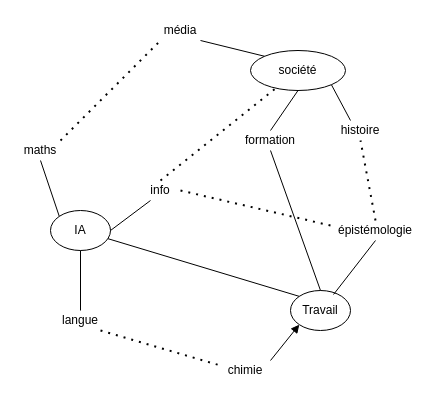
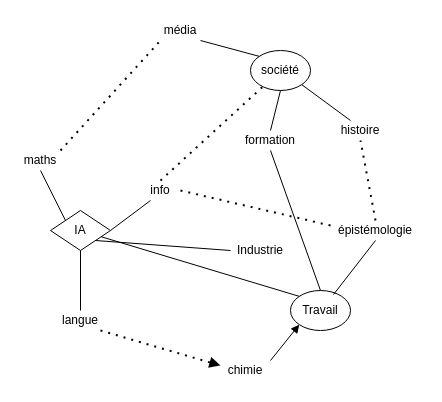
- <mxCell id="3" value="société" style="ellipse;whiteSpace=wrap;html=1;" vertex="1" parent="1"><mxGeometry x="250" y="50" width="95" height="40" as="geometry" /></mxCell>
+ <mxCell id="3" value="société" style="ellipse;whiteSpace=wrap;html=1;" vertex="1" parent="1"><mxGeometry x="250" y="50" width="60" height="40" as="geometry" /></mxCell>
- <mxCell id="8" value="maths" style="text;html=1;strokeColor=none;fillColor=none;align=center;verticalAlign=middle;whiteSpace=wrap;rounded=0;" vertex="1" parent="1"><mxGeometry x="20" y="140" width="40" height="20" as="geometry" /></mxCell>
+ <mxCell id="8" value="maths" style="text;html=1;strokeColor=none;fillColor=none;align=center;verticalAlign=middle;whiteSpace=wrap;rounded=0;" vertex="1" parent="1"><mxGeometry x="20" y="150" width="40" height="20" as="geometry" /></mxCell>
- <mxCell id="2" value="IA" style="ellipse;whiteSpace=wrap;html=1;" vertex="1" parent="1"><mxGeometry x="50" y="210" width="60" height="40" as="geometry" /></mxCell>
+ <mxCell id="2" value="IA" style="rhombus;whiteSpace=wrap;html=1;" vertex="1" parent="1"><mxGeometry x="50" y="210" width="60" height="40" as="geometry" /></mxCell>
+ <mxCell id="24" value="" style="endArrow=none;html=1;exitX=1;exitY=1;exitDx=0;exitDy=0;entryX=0;entryY=0.5;entryDx=0;entryDy=0;" edge="1" parent="1" source="2" target="6"><mxGeometry width="50" height="50" relative="1" as="geometry"><mxPoint x="270" y="290" as="sourcePoint" /><mxPoint x="320" y="240" as="targetPoint" /></mxGeometry></mxCell>
+ <mxCell id="6" value="Industrie" style="text;html=1;strokeColor=none;fillColor=none;align=center;verticalAlign=middle;whiteSpace=wrap;rounded=0;" vertex="1" parent="1"><mxGeometry x="230" y="240" width="60" height="20" as="geometry" /></mxCell>
- <mxCell id="23" value="" style="endArrow=none;dashed=1;html=1;dashPattern=1 3;strokeWidth=2;exitX=1;exitY=1;exitDx=0;exitDy=0;entryX=0;entryY=0.25;entryDx=0;entryDy=0;" edge="1" parent="1" source="7" target="5"><mxGeometry width="50" height="50" relative="1" as="geometry"><mxPoint x="270" y="290" as="sourcePoint" /><mxPoint x="320" y="240" as="targetPoint" /></mxGeometry></mxCell>
+ <mxCell id="23" value="" style="endArrow=block;dashed=1;html=1;dashPattern=1 3;strokeWidth=2;exitX=1;exitY=1;exitDx=0;exitDy=0;entryX=0;entryY=0.25;entryDx=0;entryDy=0;" edge="1" parent="1" source="7" target="5"><mxGeometry width="50" height="50" relative="1" as="geometry"><mxPoint x="270" y="290" as="sourcePoint" /><mxPoint x="320" y="240" as="targetPoint" /></mxGeometry></mxCell>
